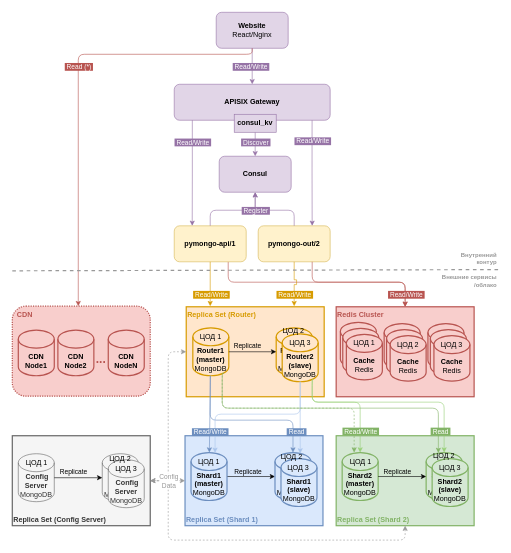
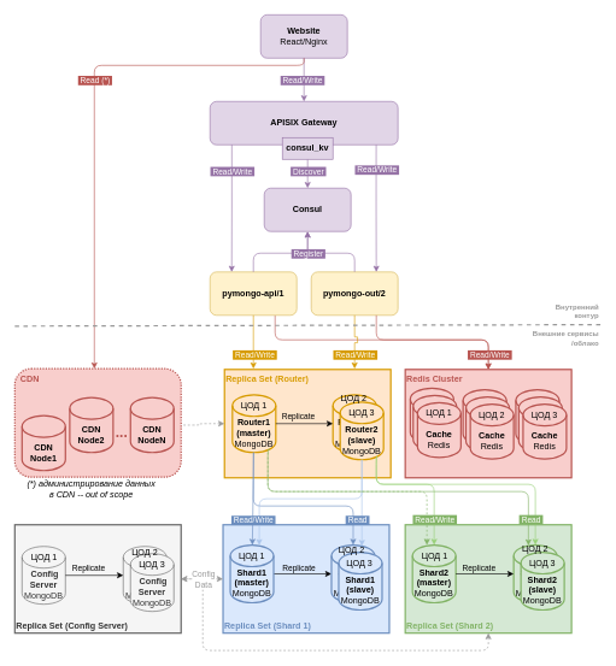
- <mxCell id="79" value="&lt;b&gt;CDN Node1&lt;/b&gt;" style="shape=cylinder3;whiteSpace=wrap;html=1;boundedLbl=1;backgroundOutline=1;size=15;fillColor=#f8cecc;strokeColor=#b85450;strokeWidth=2;" parent="1" vertex="1"><mxGeometry x="30" y="550" width="60" height="76" as="geometry" /></mxCell>
+ <mxCell id="79" value="&lt;b&gt;CDN Node1&lt;/b&gt;" style="shape=cylinder3;whiteSpace=wrap;html=1;boundedLbl=1;backgroundOutline=1;size=15;fillColor=#f8cecc;strokeColor=#b85450;strokeWidth=2;" parent="1" vertex="1"><mxGeometry x="30" y="575" width="60" height="76" as="geometry" /></mxCell>
+ <mxCell id="83" value="(*) администрирование данных в CDN -- out of scope" style="text;html=1;align=center;verticalAlign=middle;whiteSpace=wrap;rounded=0;fontStyle=2;fontSize=12;" parent="1" vertex="1"><mxGeometry x="36" y="661" width="180" height="30" as="geometry" /></mxCell>
- <mxCell id="13" style="edgeStyle=orthogonalEdgeStyle;rounded=1;orthogonalLoop=1;jettySize=auto;html=1;startArrow=classic;startFill=1;dashed=1;strokeColor=#999999;entryX=1;entryY=0.5;entryDx=0;entryDy=0;exitX=0;exitY=0.5;exitDx=0;exitDy=0;curved=0;" parent="1" source="7" target="3" edge="1"><mxGeometry relative="1" as="geometry" /></mxCell>
+ <mxCell id="13" style="edgeStyle=orthogonalEdgeStyle;rounded=1;orthogonalLoop=1;jettySize=auto;html=1;startArrow=classic;startFill=1;dashed=1;strokeColor=#999999;exitX=0;exitY=0.5;exitDx=0;exitDy=0;curved=0;" parent="1" source="7" target="81" edge="1"><mxGeometry relative="1" as="geometry" /></mxCell>
